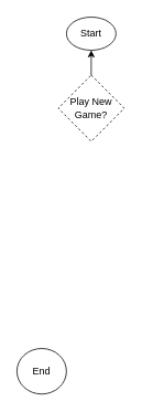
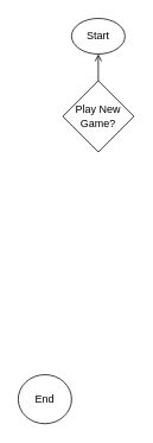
- <mxCell id="3" style="edgeStyle=orthogonalEdgeStyle;rounded=0;orthogonalLoop=1;jettySize=auto;html=1;exitX=0.5;exitY=0;exitDx=0;exitDy=0;entryX=0.5;entryY=1;entryDx=0;entryDy=0;" edge="1" parent="1" source="4" target="2"><mxGeometry relative="1" as="geometry" /></mxCell>
+ <mxCell id="3" style="edgeStyle=orthogonalEdgeStyle;rounded=0;orthogonalLoop=1;jettySize=auto;html=1;exitX=0.5;exitY=0;exitDx=0;exitDy=0;entryX=0.5;entryY=1;entryDx=0;entryDy=0;endArrow=open;" edge="1" parent="1" source="4" target="2"><mxGeometry relative="1" as="geometry" /></mxCell>
- <mxCell id="4" value="Play New Game?" style="rhombus;whiteSpace=wrap;html=1;dashed=1;" vertex="1" parent="1"><mxGeometry x="70" y="90" width="80" height="80" as="geometry" /></mxCell>
+ <mxCell id="4" value="Play New Game?" style="rhombus;whiteSpace=wrap;html=1;" vertex="1" parent="1"><mxGeometry x="70" y="90" width="80" height="80" as="geometry" /></mxCell>
